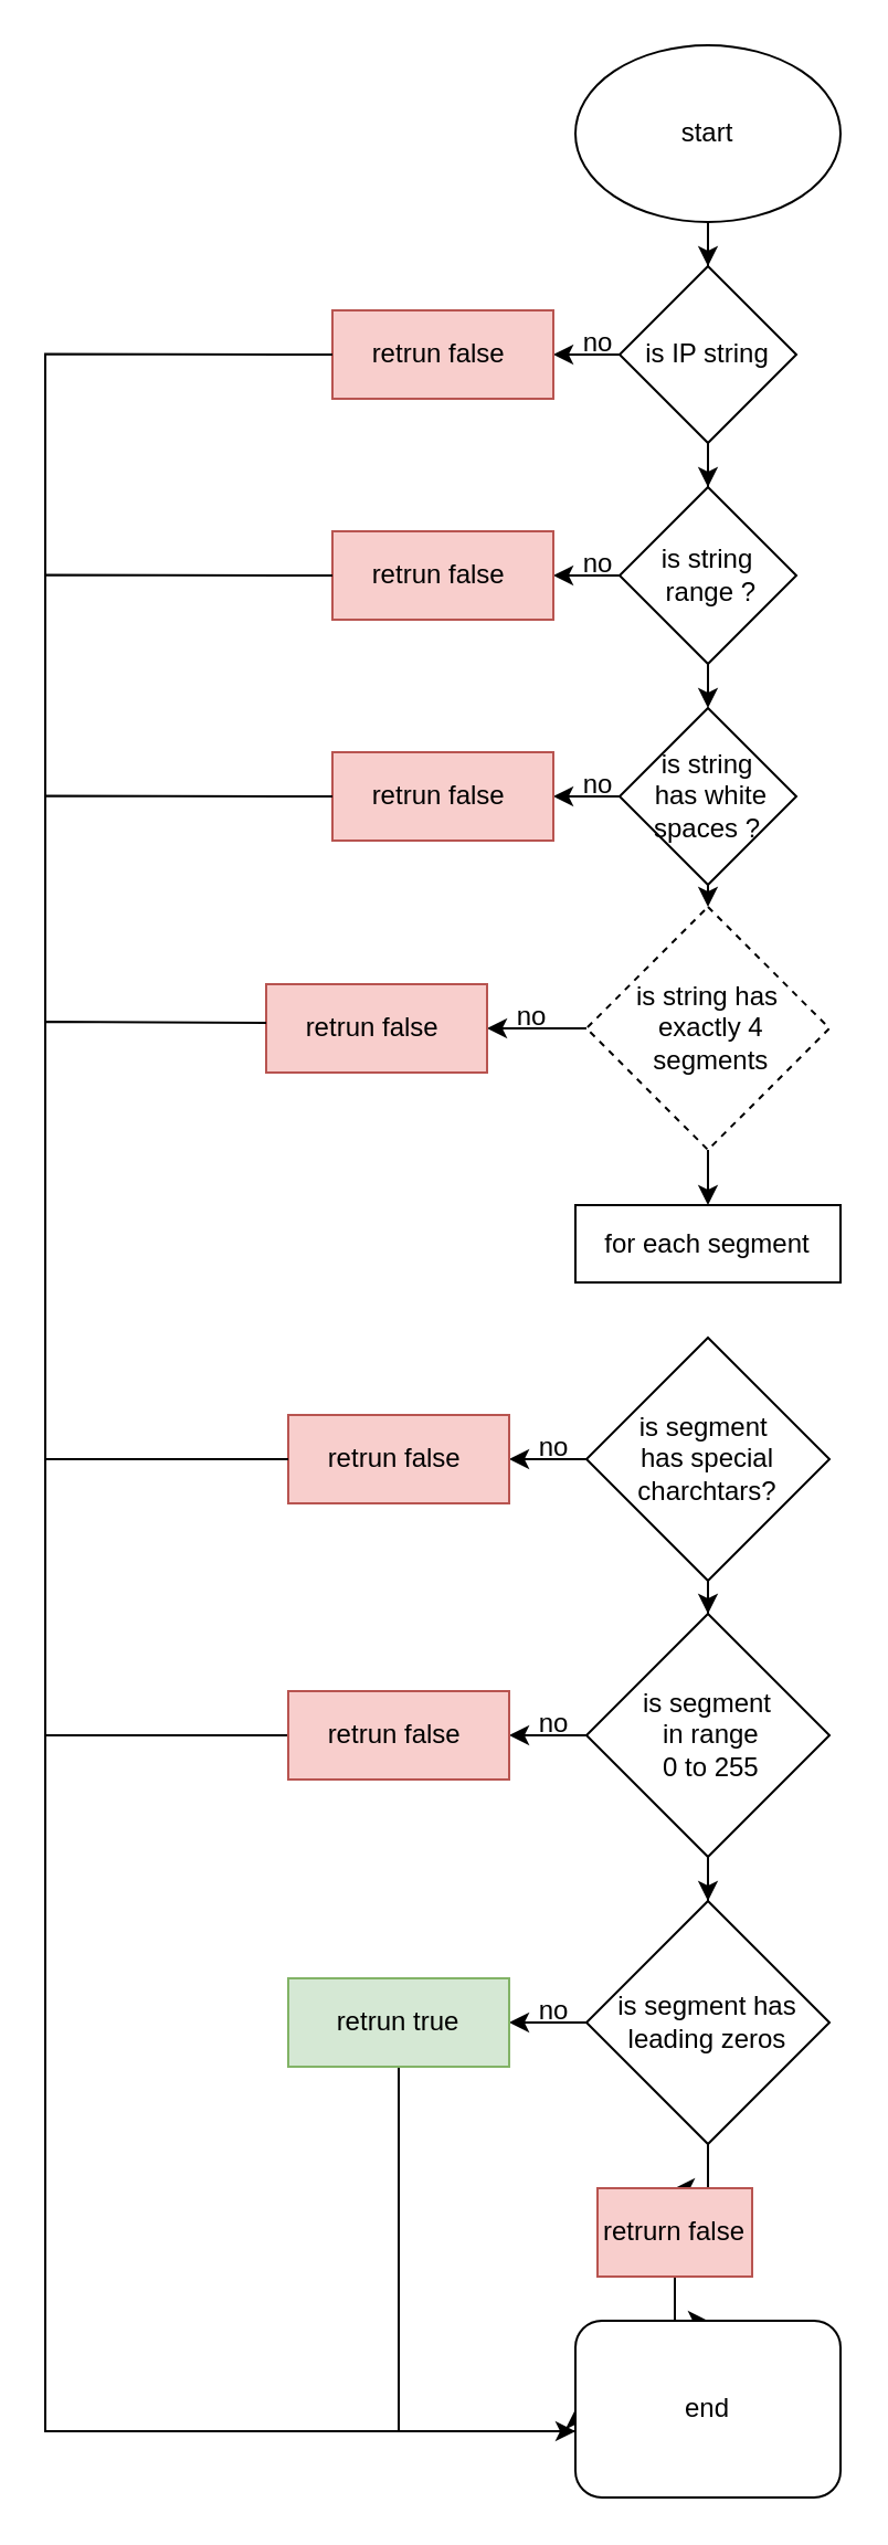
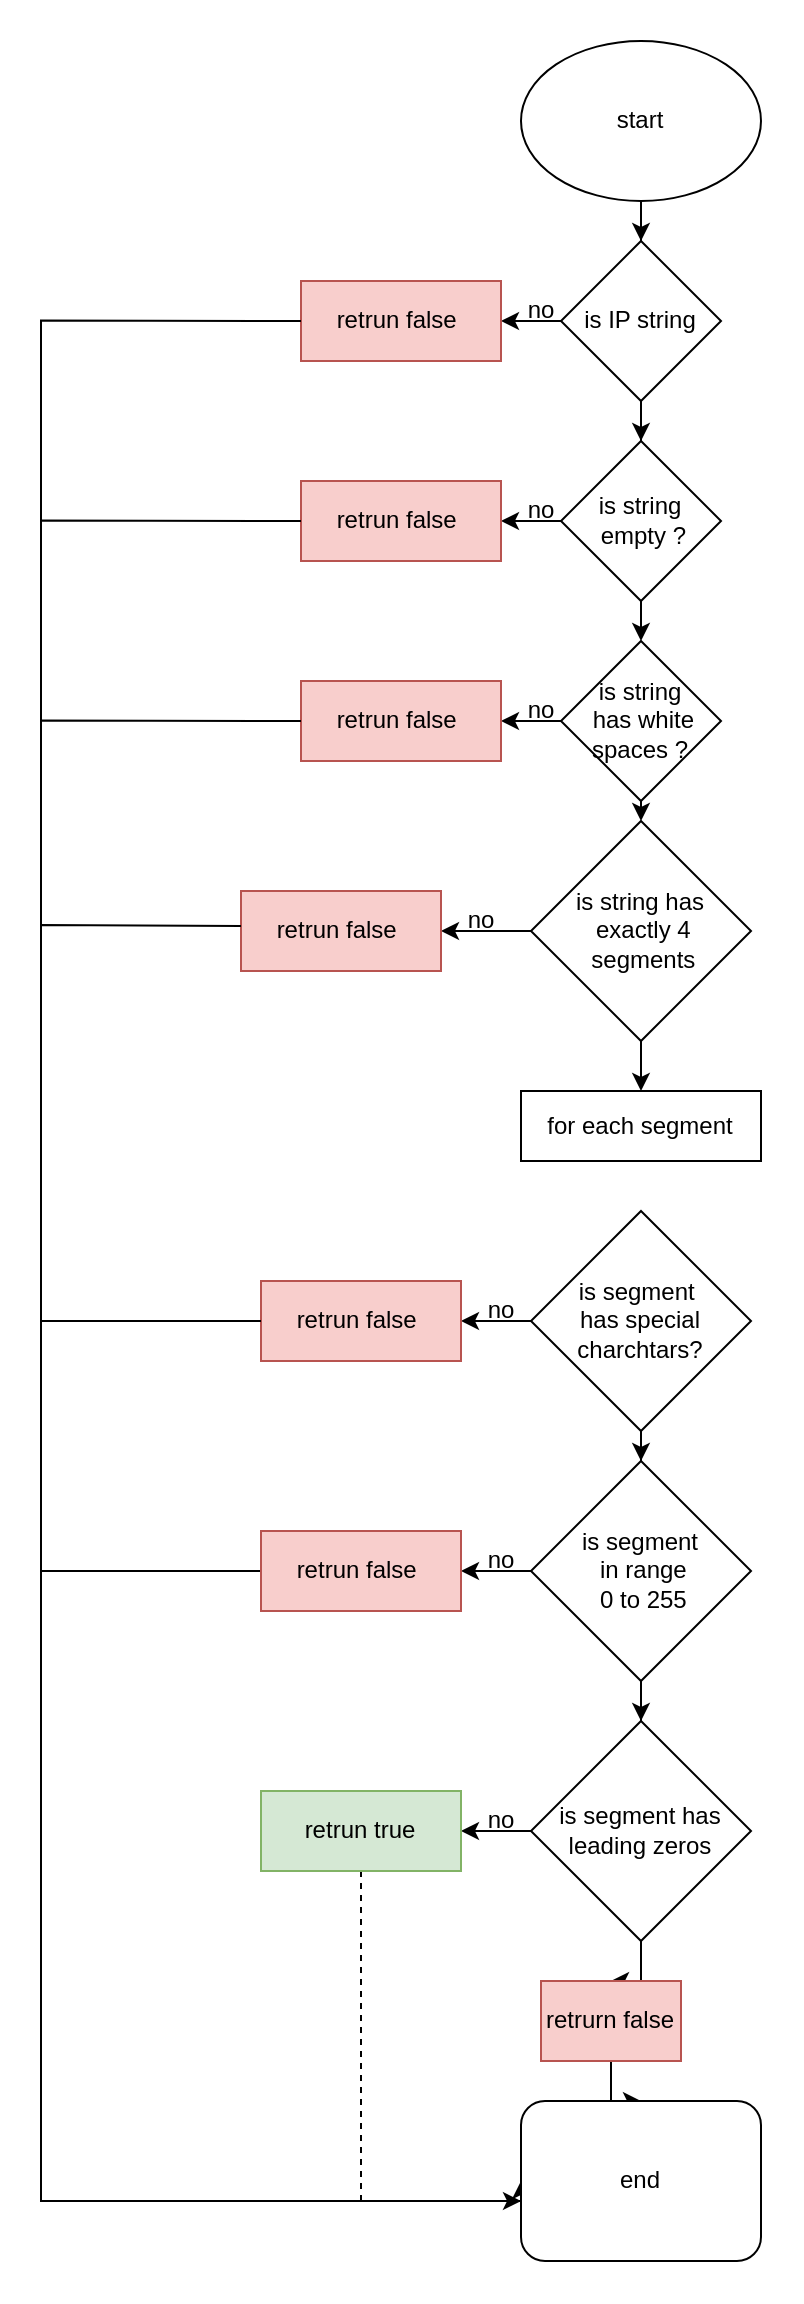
- <mxCell id="10" value="is string&lt;div&gt;&amp;nbsp;range ?&lt;/div&gt;" style="rhombus;whiteSpace=wrap;html=1;" parent="1" vertex="1"><mxGeometry x="279.998" y="220" width="80" height="80" as="geometry" /></mxCell>
+ <mxCell id="10" value="is string&lt;div&gt;&amp;nbsp;empty ?&lt;/div&gt;" style="rhombus;whiteSpace=wrap;html=1;" parent="1" vertex="1"><mxGeometry x="279.998" y="220" width="80" height="80" as="geometry" /></mxCell>
- <mxCell id="18" value="is string has&lt;div&gt;&amp;nbsp;exactly 4&lt;/div&gt;&lt;div&gt;&amp;nbsp;segments&lt;/div&gt;" style="rhombus;whiteSpace=wrap;html=1;dashed=1;" parent="1" vertex="1"><mxGeometry x="265" y="410" width="110" height="110" as="geometry" /></mxCell>
+ <mxCell id="18" value="is string has&lt;div&gt;&amp;nbsp;exactly 4&lt;/div&gt;&lt;div&gt;&amp;nbsp;segments&lt;/div&gt;" style="rhombus;whiteSpace=wrap;html=1;" parent="1" vertex="1"><mxGeometry x="265" y="410" width="110" height="110" as="geometry" /></mxCell>
- <mxCell id="33" style="edgeStyle=orthogonalEdgeStyle;rounded=0;orthogonalLoop=1;jettySize=auto;html=1;" parent="1" source="34" target="44" edge="1"><mxGeometry relative="1" as="geometry"><mxPoint x="180" y="1100" as="targetPoint" /><Array as="points"><mxPoint x="180" y="1100" /></Array></mxGeometry></mxCell>
+ <mxCell id="33" style="edgeStyle=orthogonalEdgeStyle;rounded=0;orthogonalLoop=1;jettySize=auto;html=1;dashed=1;" parent="1" source="34" target="44" edge="1"><mxGeometry relative="1" as="geometry"><mxPoint x="180" y="1100" as="targetPoint" /><Array as="points"><mxPoint x="180" y="1100" /></Array></mxGeometry></mxCell>
